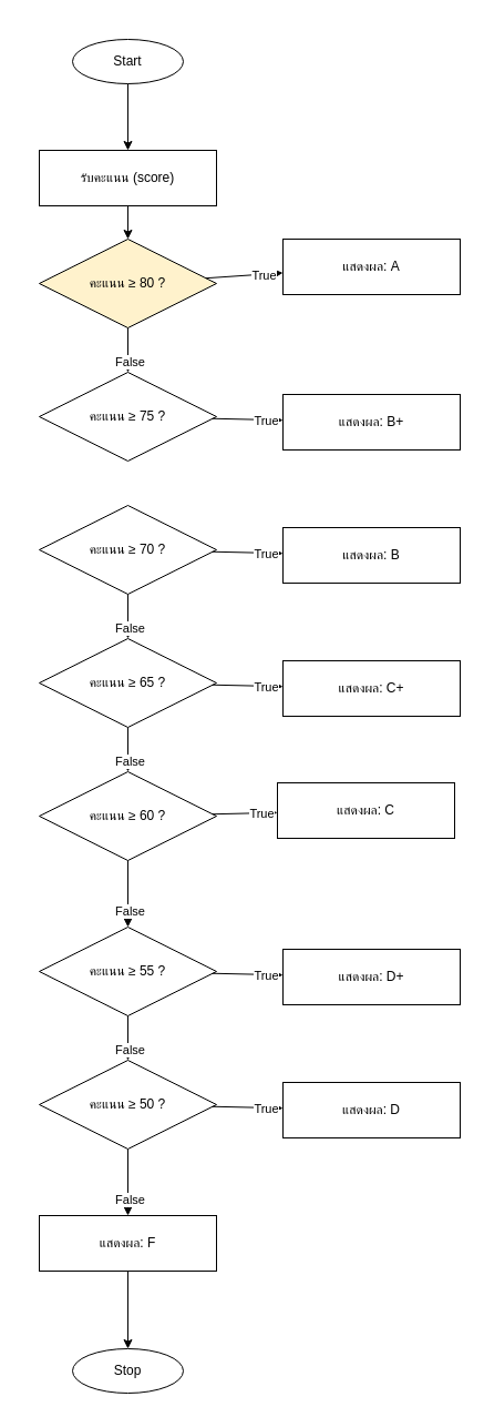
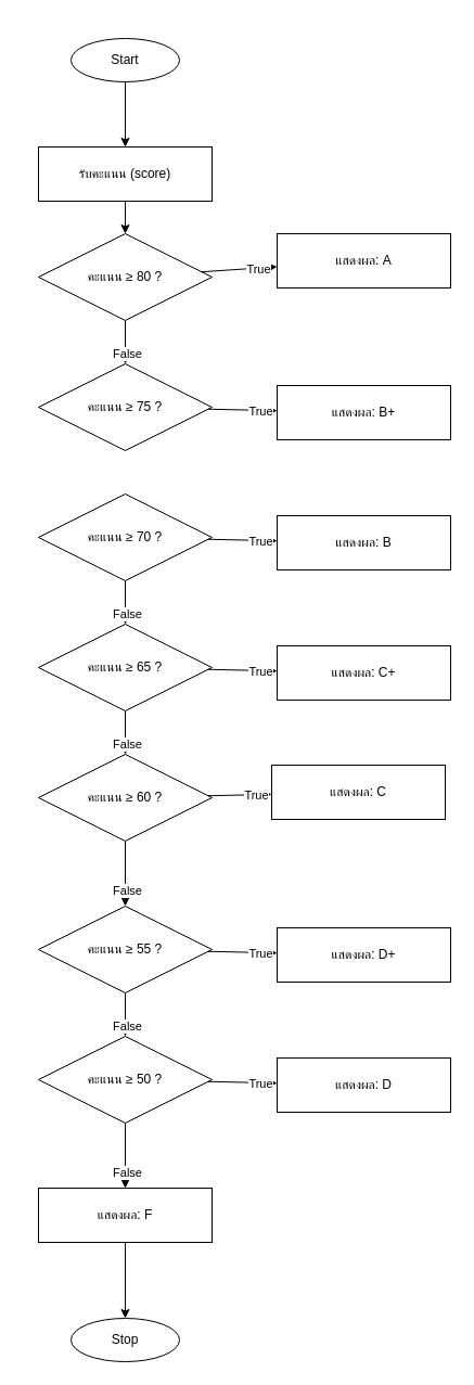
- <mxCell id="5" value="คะแนน ≥ 80 ?" style="rhombus;whiteSpace=wrap;html=1;fillColor=#fff2cc;" parent="1" vertex="1"><mxGeometry x="20" y="200" width="160" height="80" as="geometry" /></mxCell>
+ <mxCell id="5" value="คะแนน ≥ 80 ?" style="rhombus;whiteSpace=wrap;html=1;" parent="1" vertex="1"><mxGeometry x="20" y="200" width="160" height="80" as="geometry" /></mxCell>
